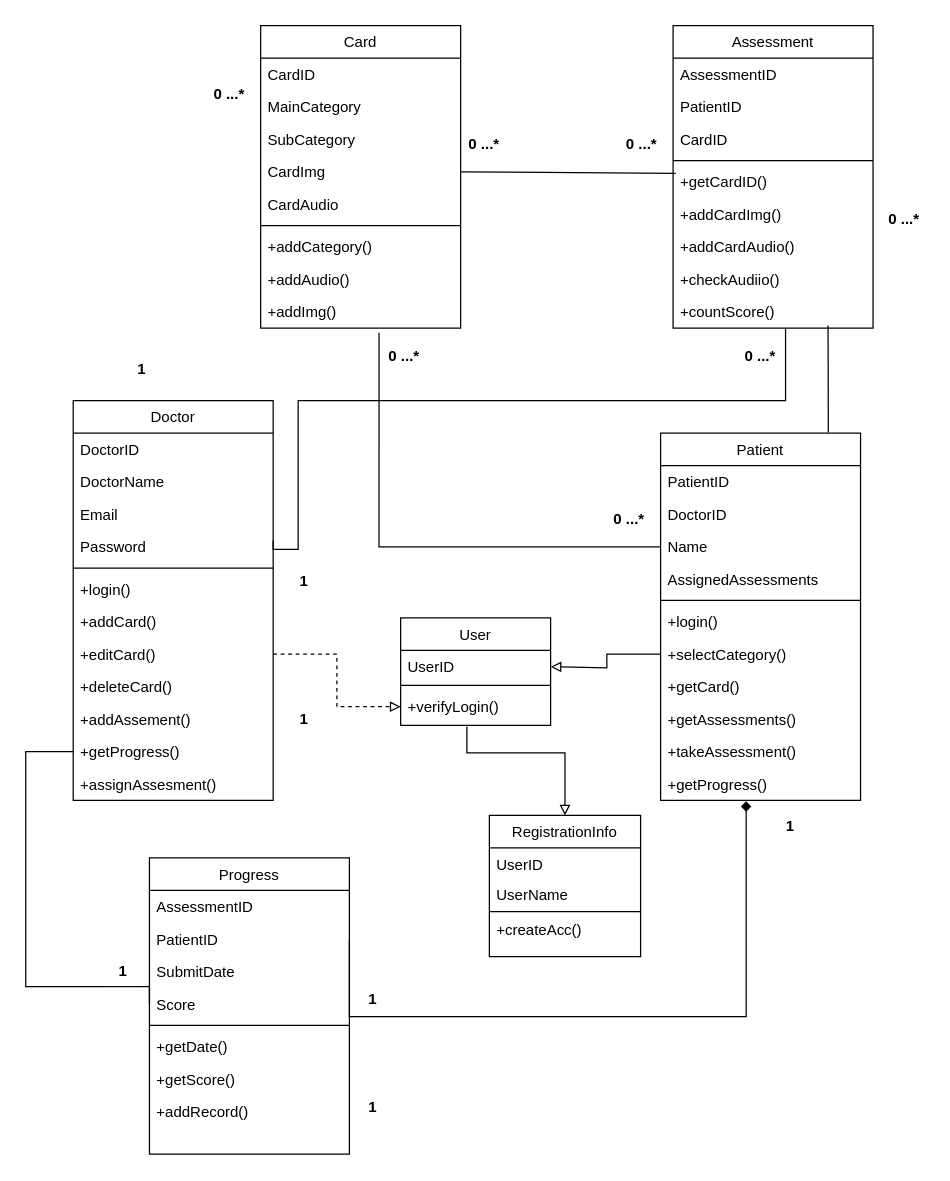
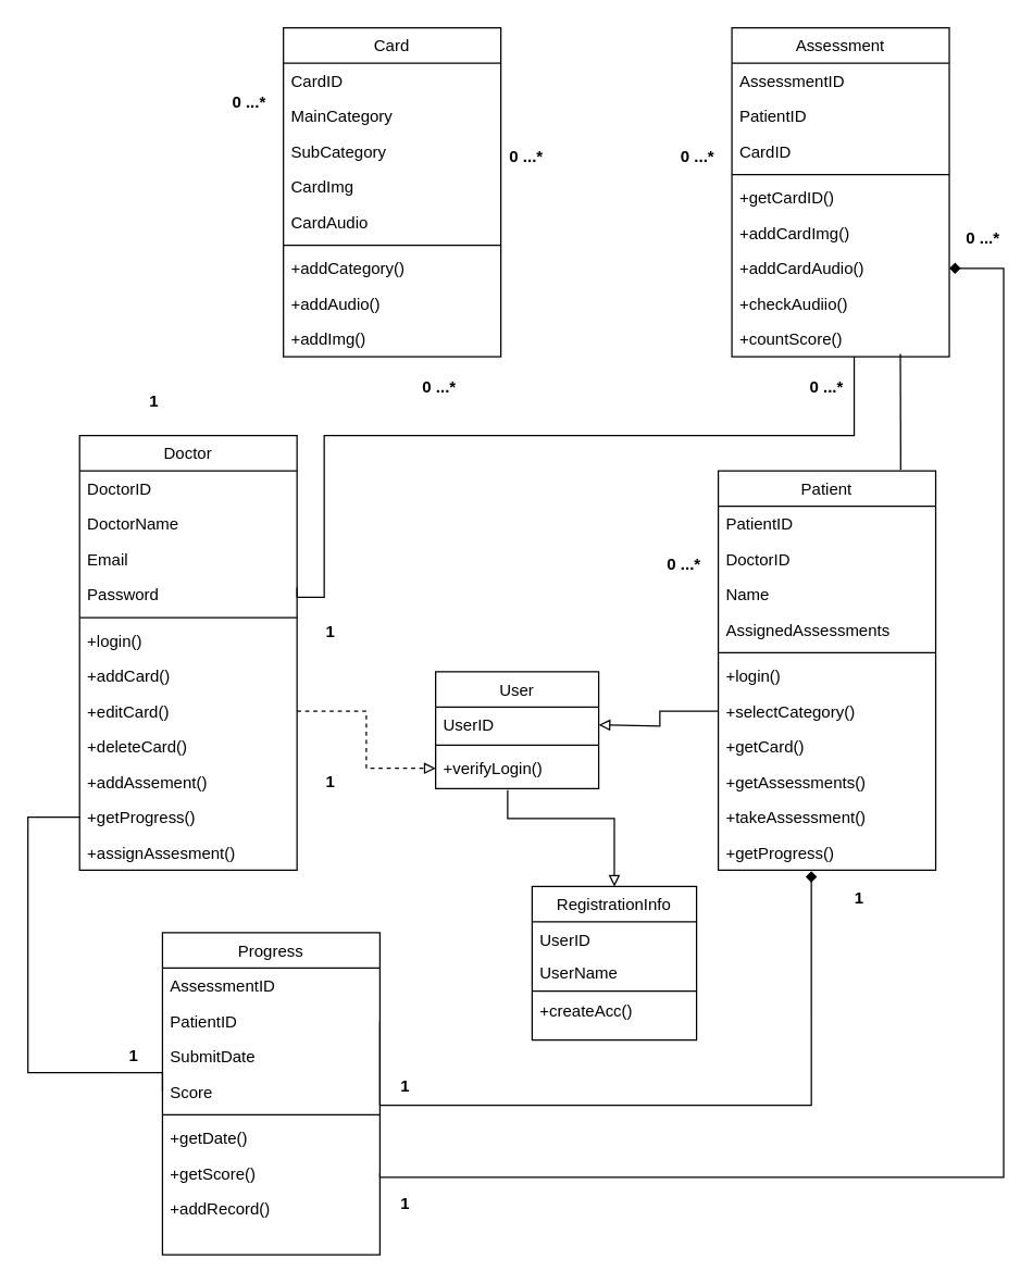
- <mxCell id="57" value="" style="endArrow=none;html=1;rounded=0;exitX=1;exitY=0.5;exitDx=0;exitDy=0;entryX=0.013;entryY=0.238;entryDx=0;entryDy=0;entryPerimeter=0;" parent="1" source="18" target="29" edge="1"><mxGeometry width="50" height="50" relative="1" as="geometry"><mxPoint x="488" y="300" as="sourcePoint" /><mxPoint x="538" y="250" as="targetPoint" /></mxGeometry></mxCell>
- <mxCell id="59" style="edgeStyle=orthogonalEdgeStyle;rounded=0;orthogonalLoop=1;jettySize=auto;html=1;entryX=0.592;entryY=1.146;entryDx=0;entryDy=0;entryPerimeter=0;endArrow=none;endFill=0;" parent="1" source="5" target="23" edge="1"><mxGeometry relative="1" as="geometry"><Array as="points"><mxPoint x="303" y="437" /></Array></mxGeometry></mxCell>
+ <mxCell id="88" style="edgeStyle=orthogonalEdgeStyle;rounded=0;orthogonalLoop=1;jettySize=auto;html=1;endArrow=diamond;endFill=1;exitX=1;exitY=0.5;exitDx=0;exitDy=0;" parent="1" source="41" target="31" edge="1"><mxGeometry relative="1" as="geometry"><Array as="points"><mxPoint x="738" y="866" /><mxPoint x="738" y="197" /></Array><mxPoint x="719.923" y="197" as="targetPoint" /></mxGeometry></mxCell>
